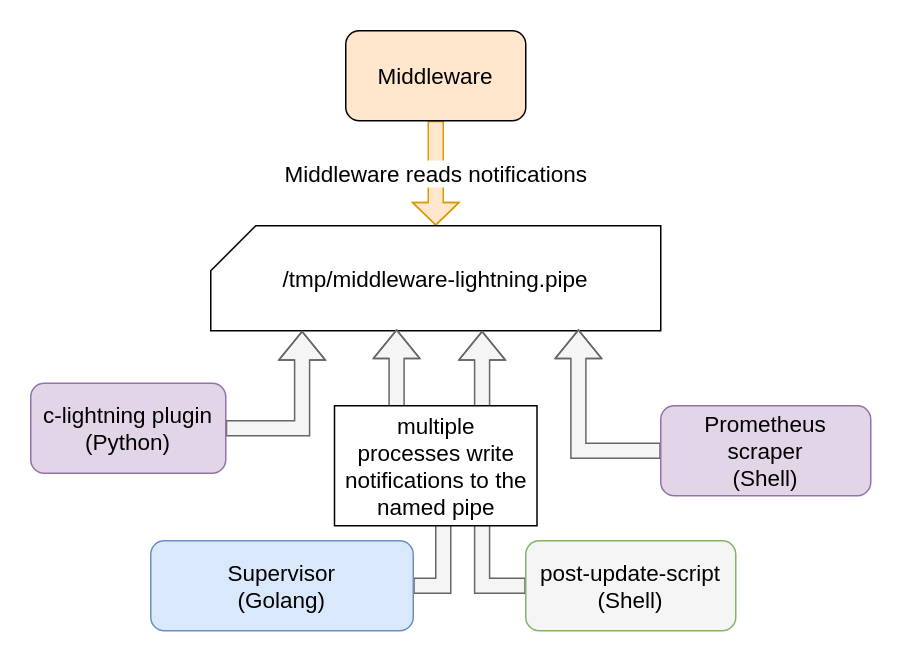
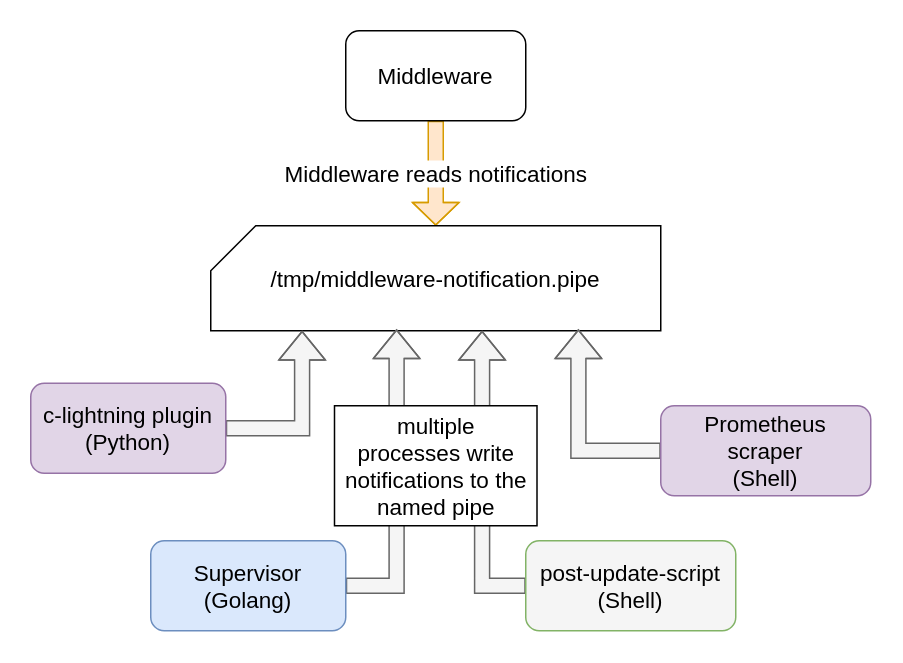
- <mxCell id="3" value="Middleware" style="rounded=1;whiteSpace=wrap;html=1;fontSize=15;fillColor=#ffe6cc;" parent="1" vertex="1"><mxGeometry x="230" y="20" width="120" height="60" as="geometry" /></mxCell>
+ <mxCell id="3" value="Middleware" style="rounded=1;whiteSpace=wrap;html=1;fontSize=15;" parent="1" vertex="1"><mxGeometry x="230" y="20" width="120" height="60" as="geometry" /></mxCell>
- <mxCell id="4" value="/tmp/middleware-lightning.pipe" style="shape=card;whiteSpace=wrap;html=1;fontSize=15;" parent="1" vertex="1"><mxGeometry x="140" y="150" width="300" height="70" as="geometry" /></mxCell>
+ <mxCell id="4" value="/tmp/middleware-notification.pipe" style="shape=card;whiteSpace=wrap;html=1;fontSize=15;" parent="1" vertex="1"><mxGeometry x="140" y="150" width="300" height="70" as="geometry" /></mxCell>
- <mxCell id="11" value="Supervisor&lt;br&gt;(Golang)" style="rounded=1;whiteSpace=wrap;html=1;fontSize=15;fillColor=#dae8fc;strokeColor=#6c8ebf;" parent="1" vertex="1"><mxGeometry x="100" y="360" width="175" height="60" as="geometry" /></mxCell>
+ <mxCell id="11" value="Supervisor&lt;br&gt;(Golang)" style="rounded=1;whiteSpace=wrap;html=1;fontSize=15;fillColor=#dae8fc;strokeColor=#6c8ebf;" parent="1" vertex="1"><mxGeometry x="100" y="360" width="130" height="60" as="geometry" /></mxCell>
